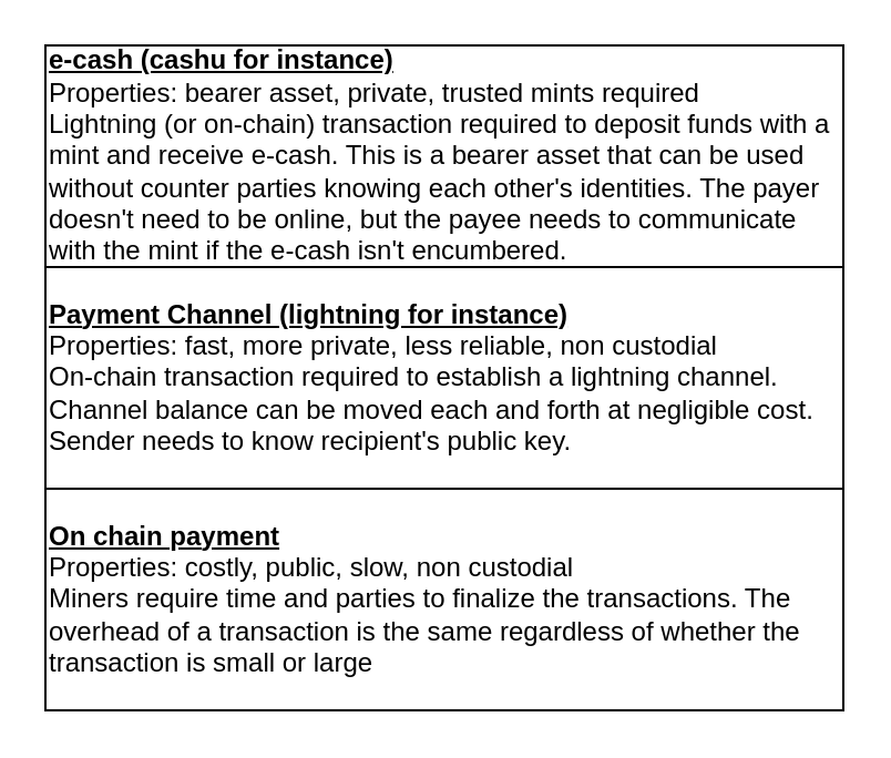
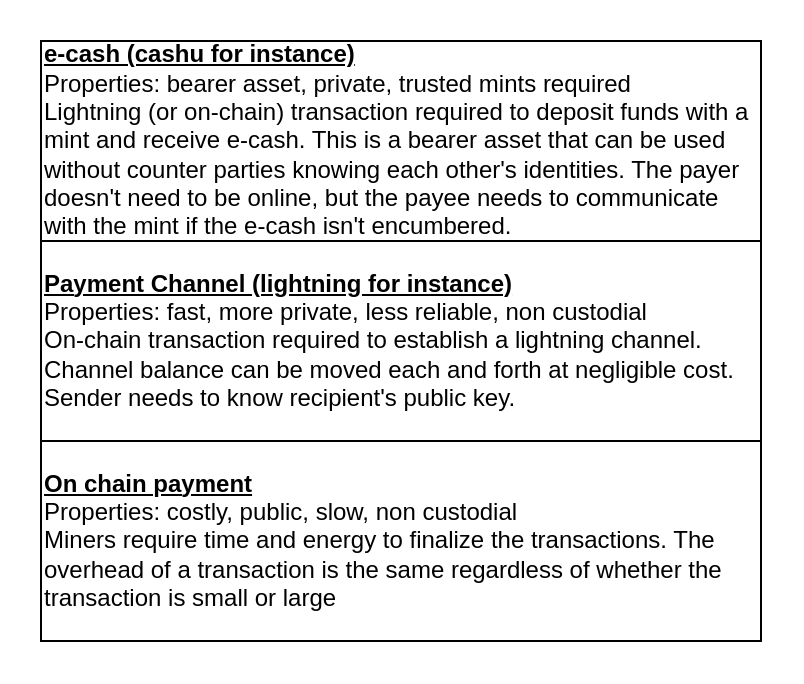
- <mxCell id="2" value="&lt;div align=&quot;left&quot;&gt;&lt;b&gt;&lt;u&gt;On chain payment&lt;/u&gt;&lt;br&gt;&lt;/b&gt;&lt;/div&gt;&lt;div align=&quot;left&quot;&gt;Properties: costly, public, slow, non custodial&lt;br&gt;Miners require time and parties to finalize the transactions. The overhead of a transaction is the same regardless of whether the transaction is small or large&lt;br&gt;&lt;/div&gt;" style="rounded=0;whiteSpace=wrap;html=1;align=left;" vertex="1" parent="1"><mxGeometry x="20" y="220" width="360" height="100" as="geometry" /></mxCell>
+ <mxCell id="2" value="&lt;div align=&quot;left&quot;&gt;&lt;b&gt;&lt;u&gt;On chain payment&lt;/u&gt;&lt;br&gt;&lt;/b&gt;&lt;/div&gt;&lt;div align=&quot;left&quot;&gt;Properties: costly, public, slow, non custodial&lt;br&gt;Miners require time and energy to finalize the transactions. The overhead of a transaction is the same regardless of whether the transaction is small or large&lt;br&gt;&lt;/div&gt;" style="rounded=0;whiteSpace=wrap;html=1;align=left;" vertex="1" parent="1"><mxGeometry x="20" y="220" width="360" height="100" as="geometry" /></mxCell>
